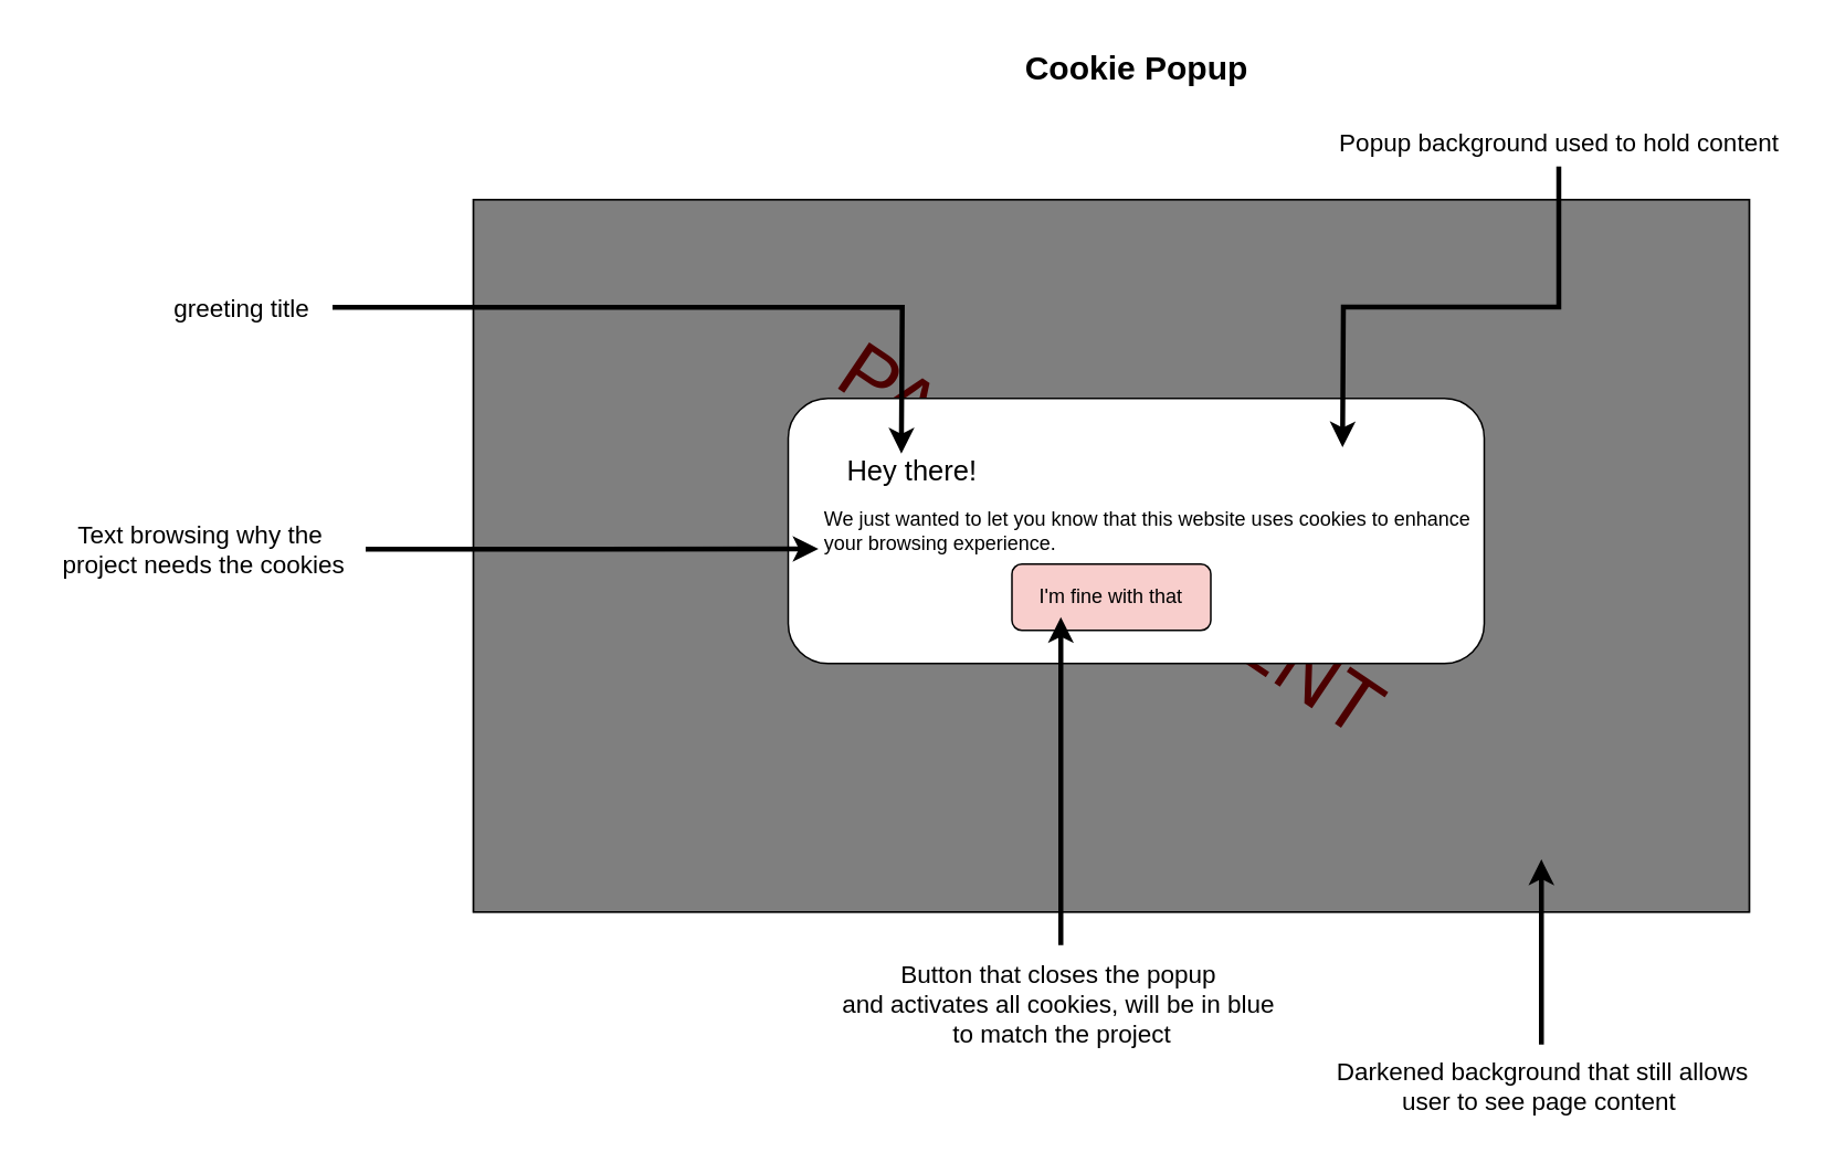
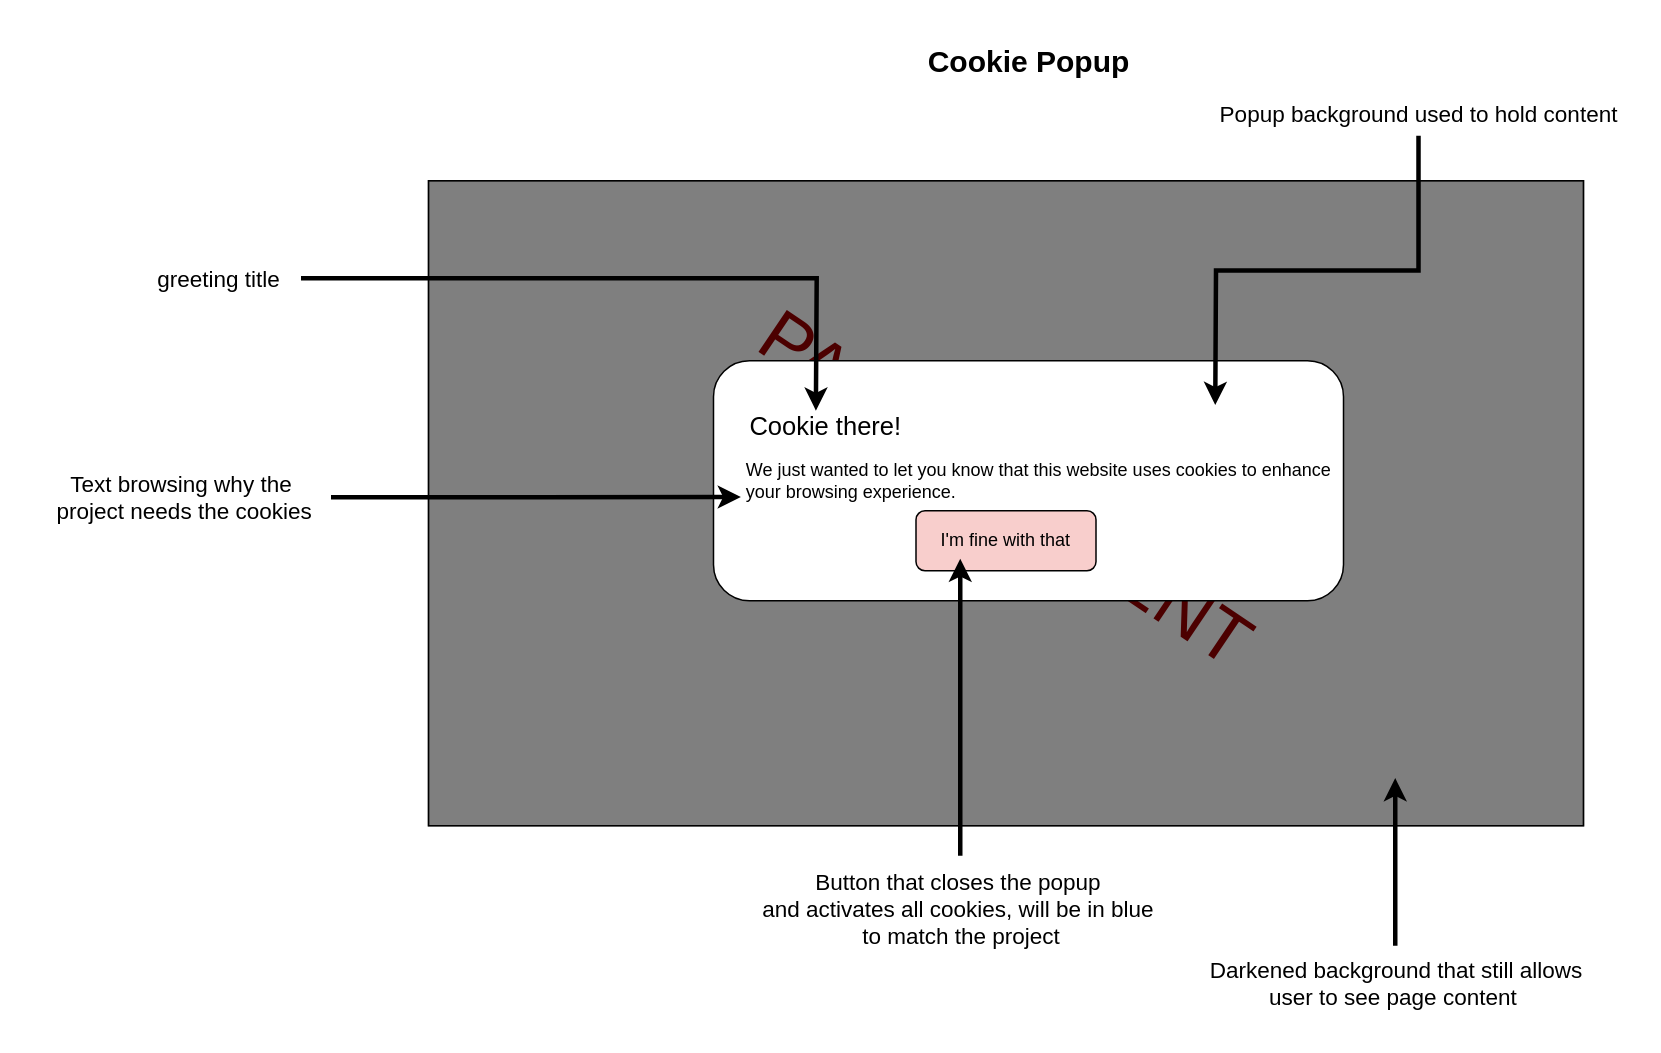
- <mxCell id="11" value="&lt;span style=&quot;font-size: 15px;&quot;&gt;Popup background used to hold content&lt;/span&gt;" style="text;html=1;align=center;verticalAlign=middle;resizable=0;points=[];autosize=1;strokeColor=none;fillColor=none;" vertex="1" parent="1"><mxGeometry x="795" y="70" width="290" height="30" as="geometry" /></mxCell>
+ <mxCell id="11" value="&lt;span style=&quot;font-size: 15px;&quot;&gt;Popup background used to hold content&lt;/span&gt;" style="text;html=1;align=center;verticalAlign=middle;resizable=0;points=[];autosize=1;strokeColor=none;fillColor=none;" vertex="1" parent="1"><mxGeometry x="800" y="60" width="290" height="30" as="geometry" /></mxCell>
- <mxCell id="9" value="&lt;span style=&quot;text-align: left; background-color: rgb(255, 255, 255);&quot;&gt;&lt;font style=&quot;font-size: 17px;&quot;&gt;Hey there!&lt;/font&gt;&lt;/span&gt;" style="text;html=1;align=center;verticalAlign=middle;whiteSpace=wrap;rounded=0;" vertex="1" parent="1"><mxGeometry x="465" y="270" width="170" height="30" as="geometry" /></mxCell>
+ <mxCell id="9" value="&lt;span style=&quot;text-align: left; background-color: rgb(255, 255, 255);&quot;&gt;&lt;font style=&quot;font-size: 17px;&quot;&gt;Cookie there!&lt;/font&gt;&lt;/span&gt;" style="text;html=1;align=center;verticalAlign=middle;whiteSpace=wrap;rounded=0;" vertex="1" parent="1"><mxGeometry x="465" y="270" width="170" height="30" as="geometry" /></mxCell>
